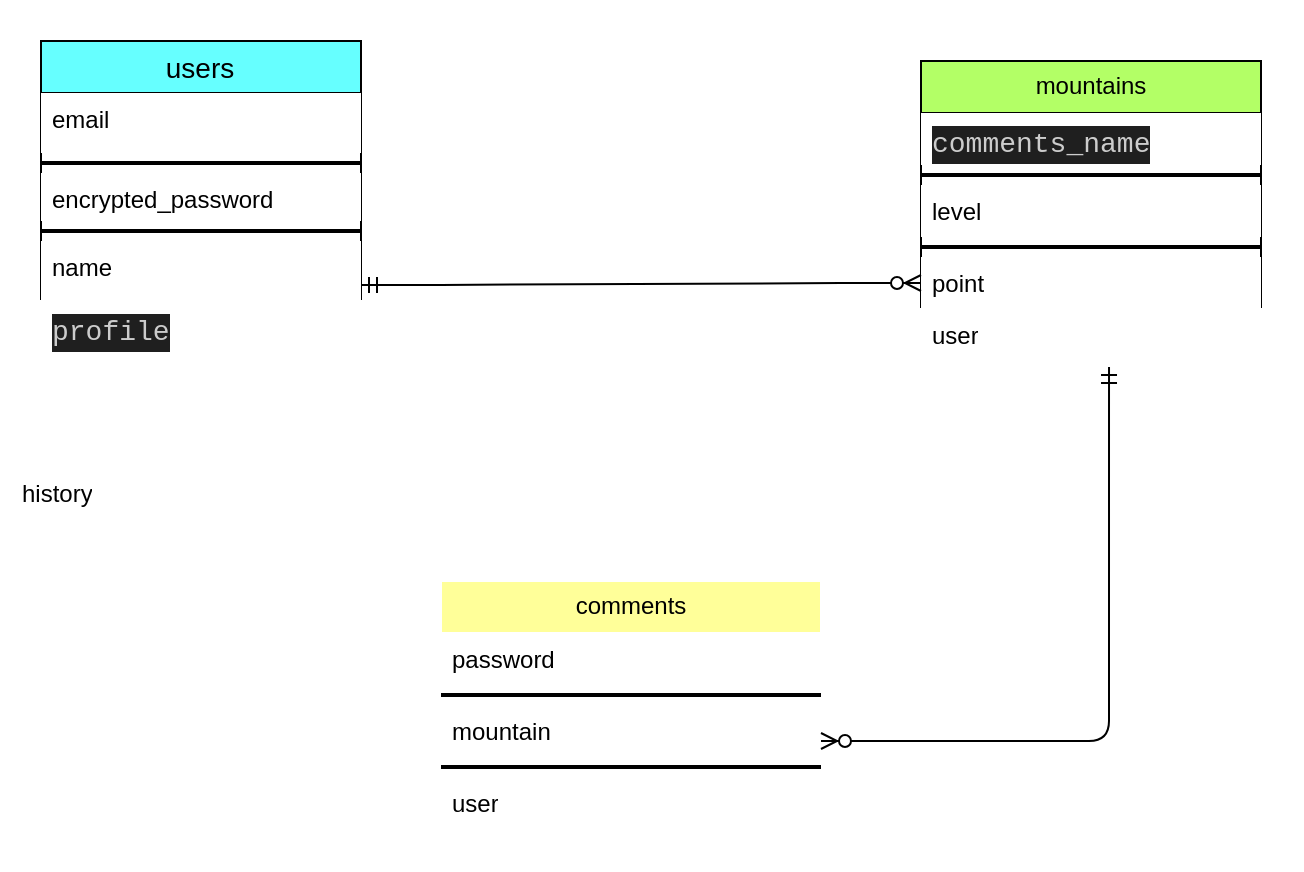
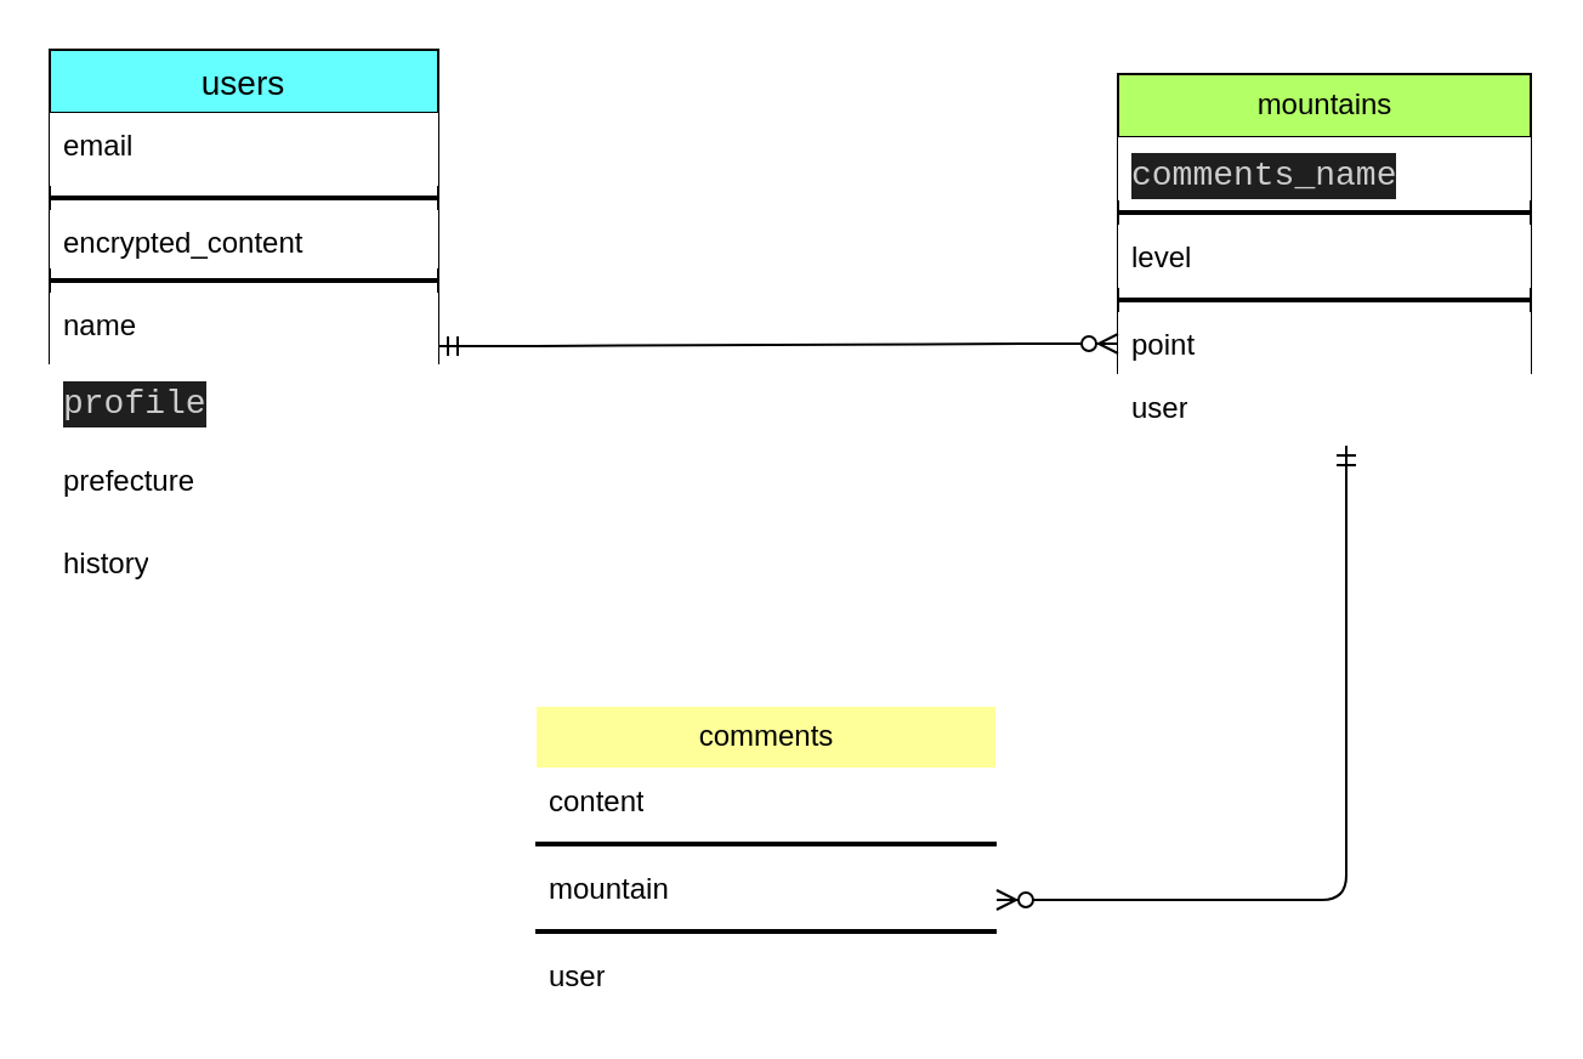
- <mxCell id="17" value="encrypted_password" style="text;strokeColor=none;fillColor=default;spacingLeft=4;spacingRight=4;overflow=hidden;rotatable=0;points=[[0,0.5],[1,0.5]];portConstraint=eastwest;fontSize=12;shadow=0;labelBackgroundColor=none;sketch=0;" parent="14" vertex="1"><mxGeometry y="66" width="160" height="24" as="geometry" /></mxCell>
+ <mxCell id="17" value="encrypted_content" style="text;strokeColor=none;fillColor=default;spacingLeft=4;spacingRight=4;overflow=hidden;rotatable=0;points=[[0,0.5],[1,0.5]];portConstraint=eastwest;fontSize=12;shadow=0;labelBackgroundColor=none;sketch=0;" parent="14" vertex="1"><mxGeometry y="66" width="160" height="24" as="geometry" /></mxCell>
+ <mxCell id="22" value="prefecture" style="text;strokeColor=#FFFFFF;fillColor=default;align=left;verticalAlign=top;spacingLeft=4;spacingRight=4;overflow=hidden;rotatable=0;points=[[0,0.5],[1,0.5]];portConstraint=eastwest;whiteSpace=wrap;html=1;" parent="1" vertex="1"><mxGeometry x="20" y="184" width="160" height="34" as="geometry" /></mxCell>
- <mxCell id="23" value="history" style="text;strokeColor=#FFFFFF;fillColor=default;align=left;verticalAlign=top;spacingLeft=4;spacingRight=4;overflow=hidden;rotatable=0;points=[[0,0.5],[1,0.5]];portConstraint=eastwest;whiteSpace=wrap;html=1;" parent="1" vertex="1"><mxGeometry x="5" y="233" width="160" height="34" as="geometry" /></mxCell>
+ <mxCell id="23" value="history" style="text;strokeColor=#FFFFFF;fillColor=default;align=left;verticalAlign=top;spacingLeft=4;spacingRight=4;overflow=hidden;rotatable=0;points=[[0,0.5],[1,0.5]];portConstraint=eastwest;whiteSpace=wrap;html=1;" parent="1" vertex="1"><mxGeometry x="20" y="218" width="160" height="34" as="geometry" /></mxCell>
- <mxCell id="3" value="password" style="text;strokeColor=none;fillColor=default;align=left;verticalAlign=top;spacingLeft=4;spacingRight=4;overflow=hidden;rotatable=0;points=[[0,0.5],[1,0.5]];portConstraint=eastwest;whiteSpace=wrap;html=1;labelBackgroundColor=none;" parent="2" vertex="1"><mxGeometry y="26" width="190" height="26" as="geometry" /></mxCell>
+ <mxCell id="3" value="content" style="text;strokeColor=none;fillColor=default;align=left;verticalAlign=top;spacingLeft=4;spacingRight=4;overflow=hidden;rotatable=0;points=[[0,0.5],[1,0.5]];portConstraint=eastwest;whiteSpace=wrap;html=1;labelBackgroundColor=none;" parent="2" vertex="1"><mxGeometry y="26" width="190" height="26" as="geometry" /></mxCell>
